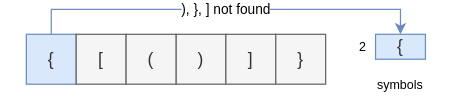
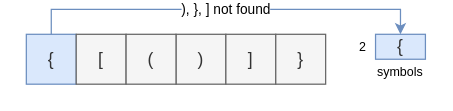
- <mxCell id="8" value="symbols" style="text;html=1;align=center;verticalAlign=middle;whiteSpace=wrap;rounded=0;fontSize=10;" parent="1" vertex="1"><mxGeometry x="300" y="50" width="40" height="20" as="geometry" /></mxCell>
+ <mxCell id="8" value="symbols" style="text;html=1;align=center;verticalAlign=middle;whiteSpace=wrap;rounded=0;fontSize=10;" parent="1" vertex="1"><mxGeometry x="300" y="40" width="40" height="20" as="geometry" /></mxCell>
